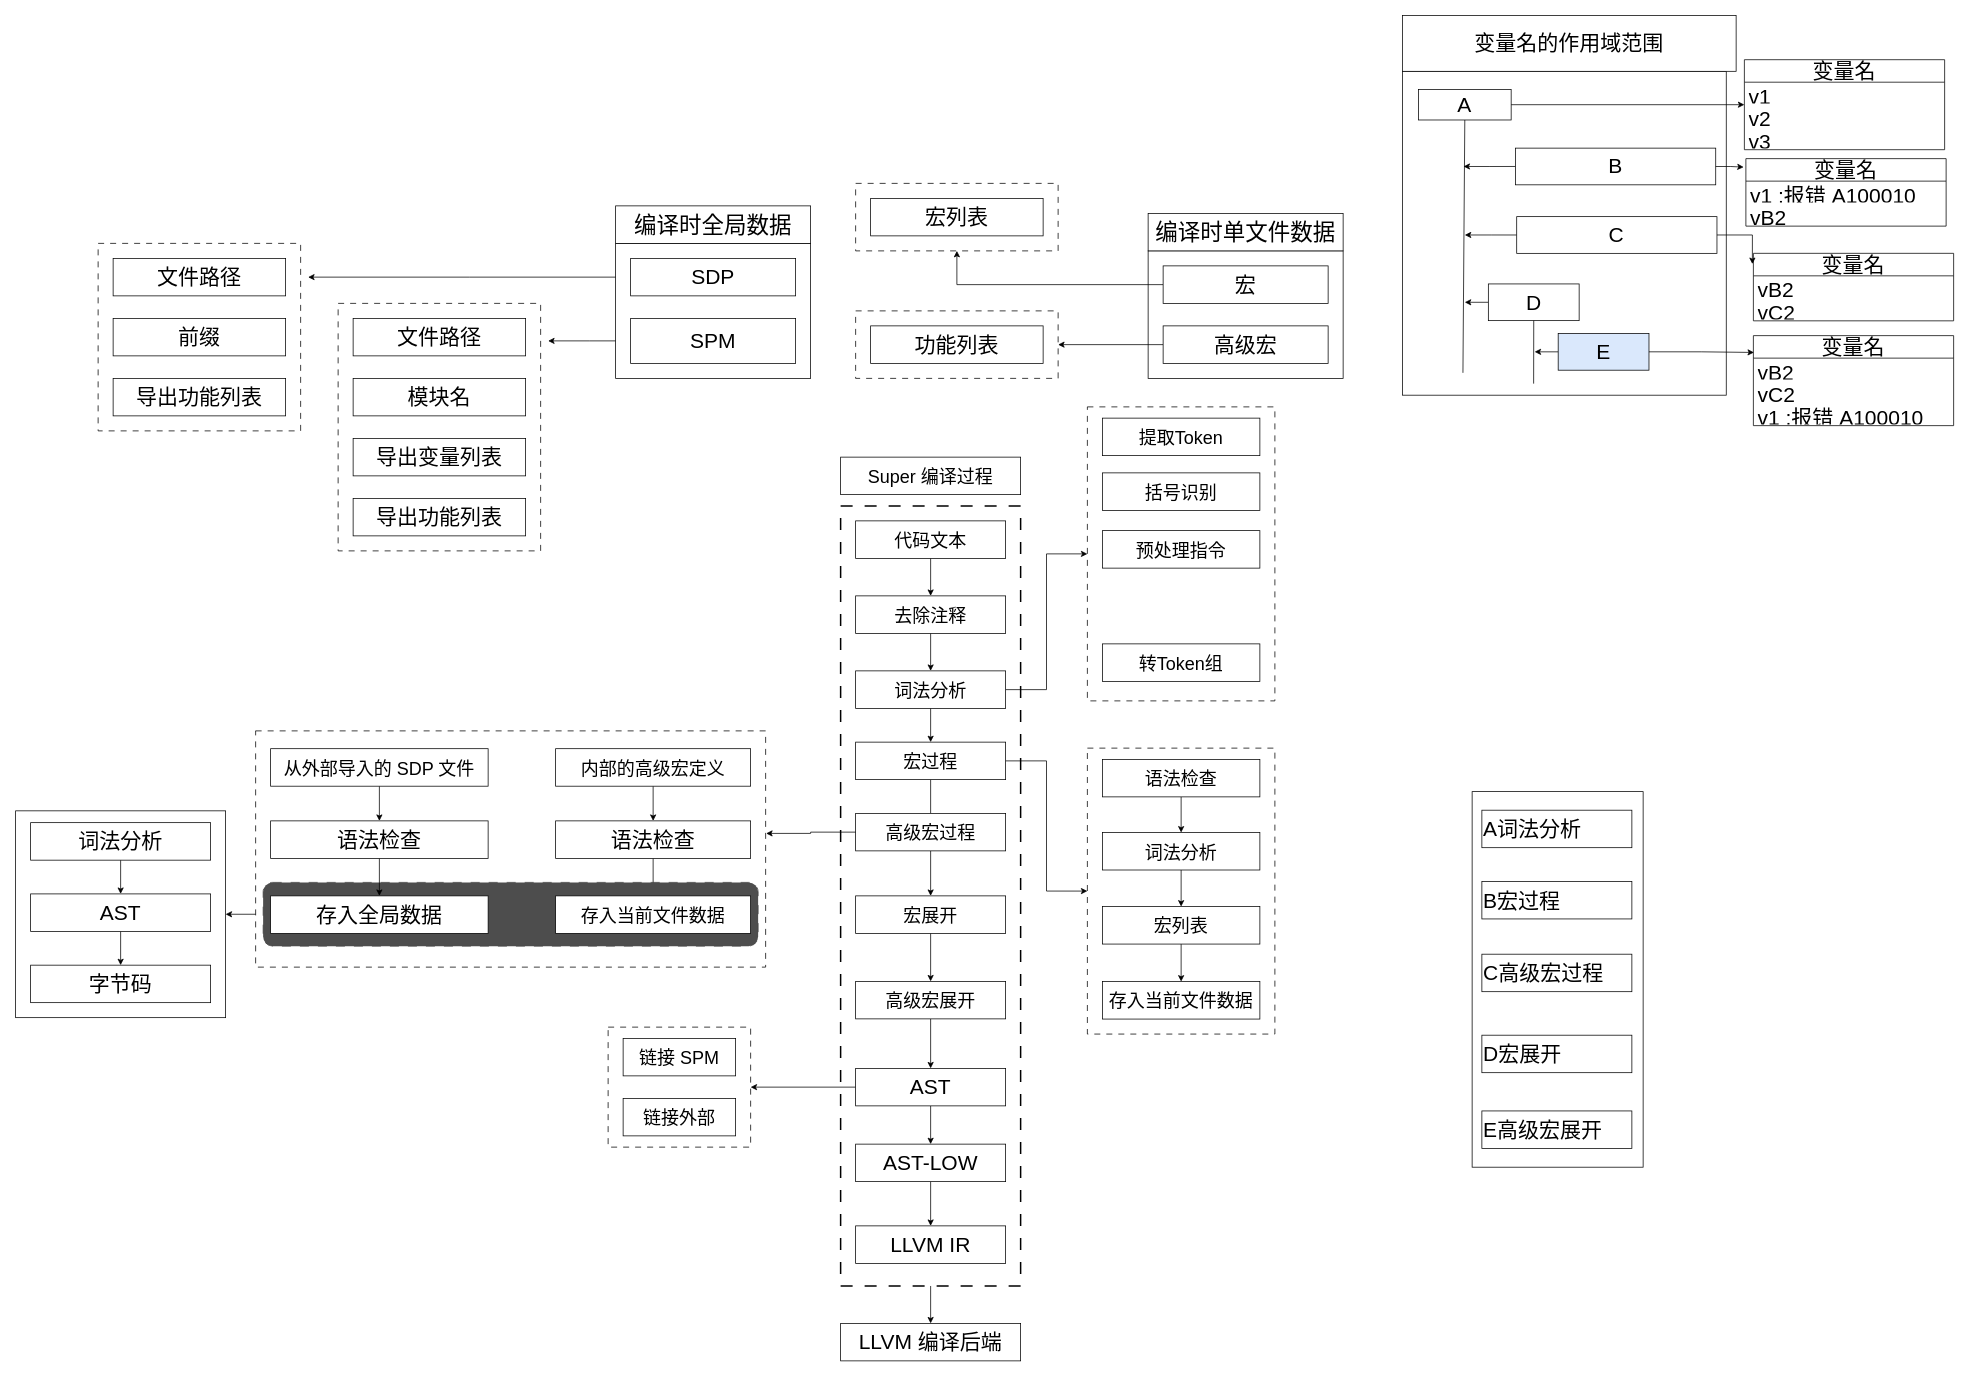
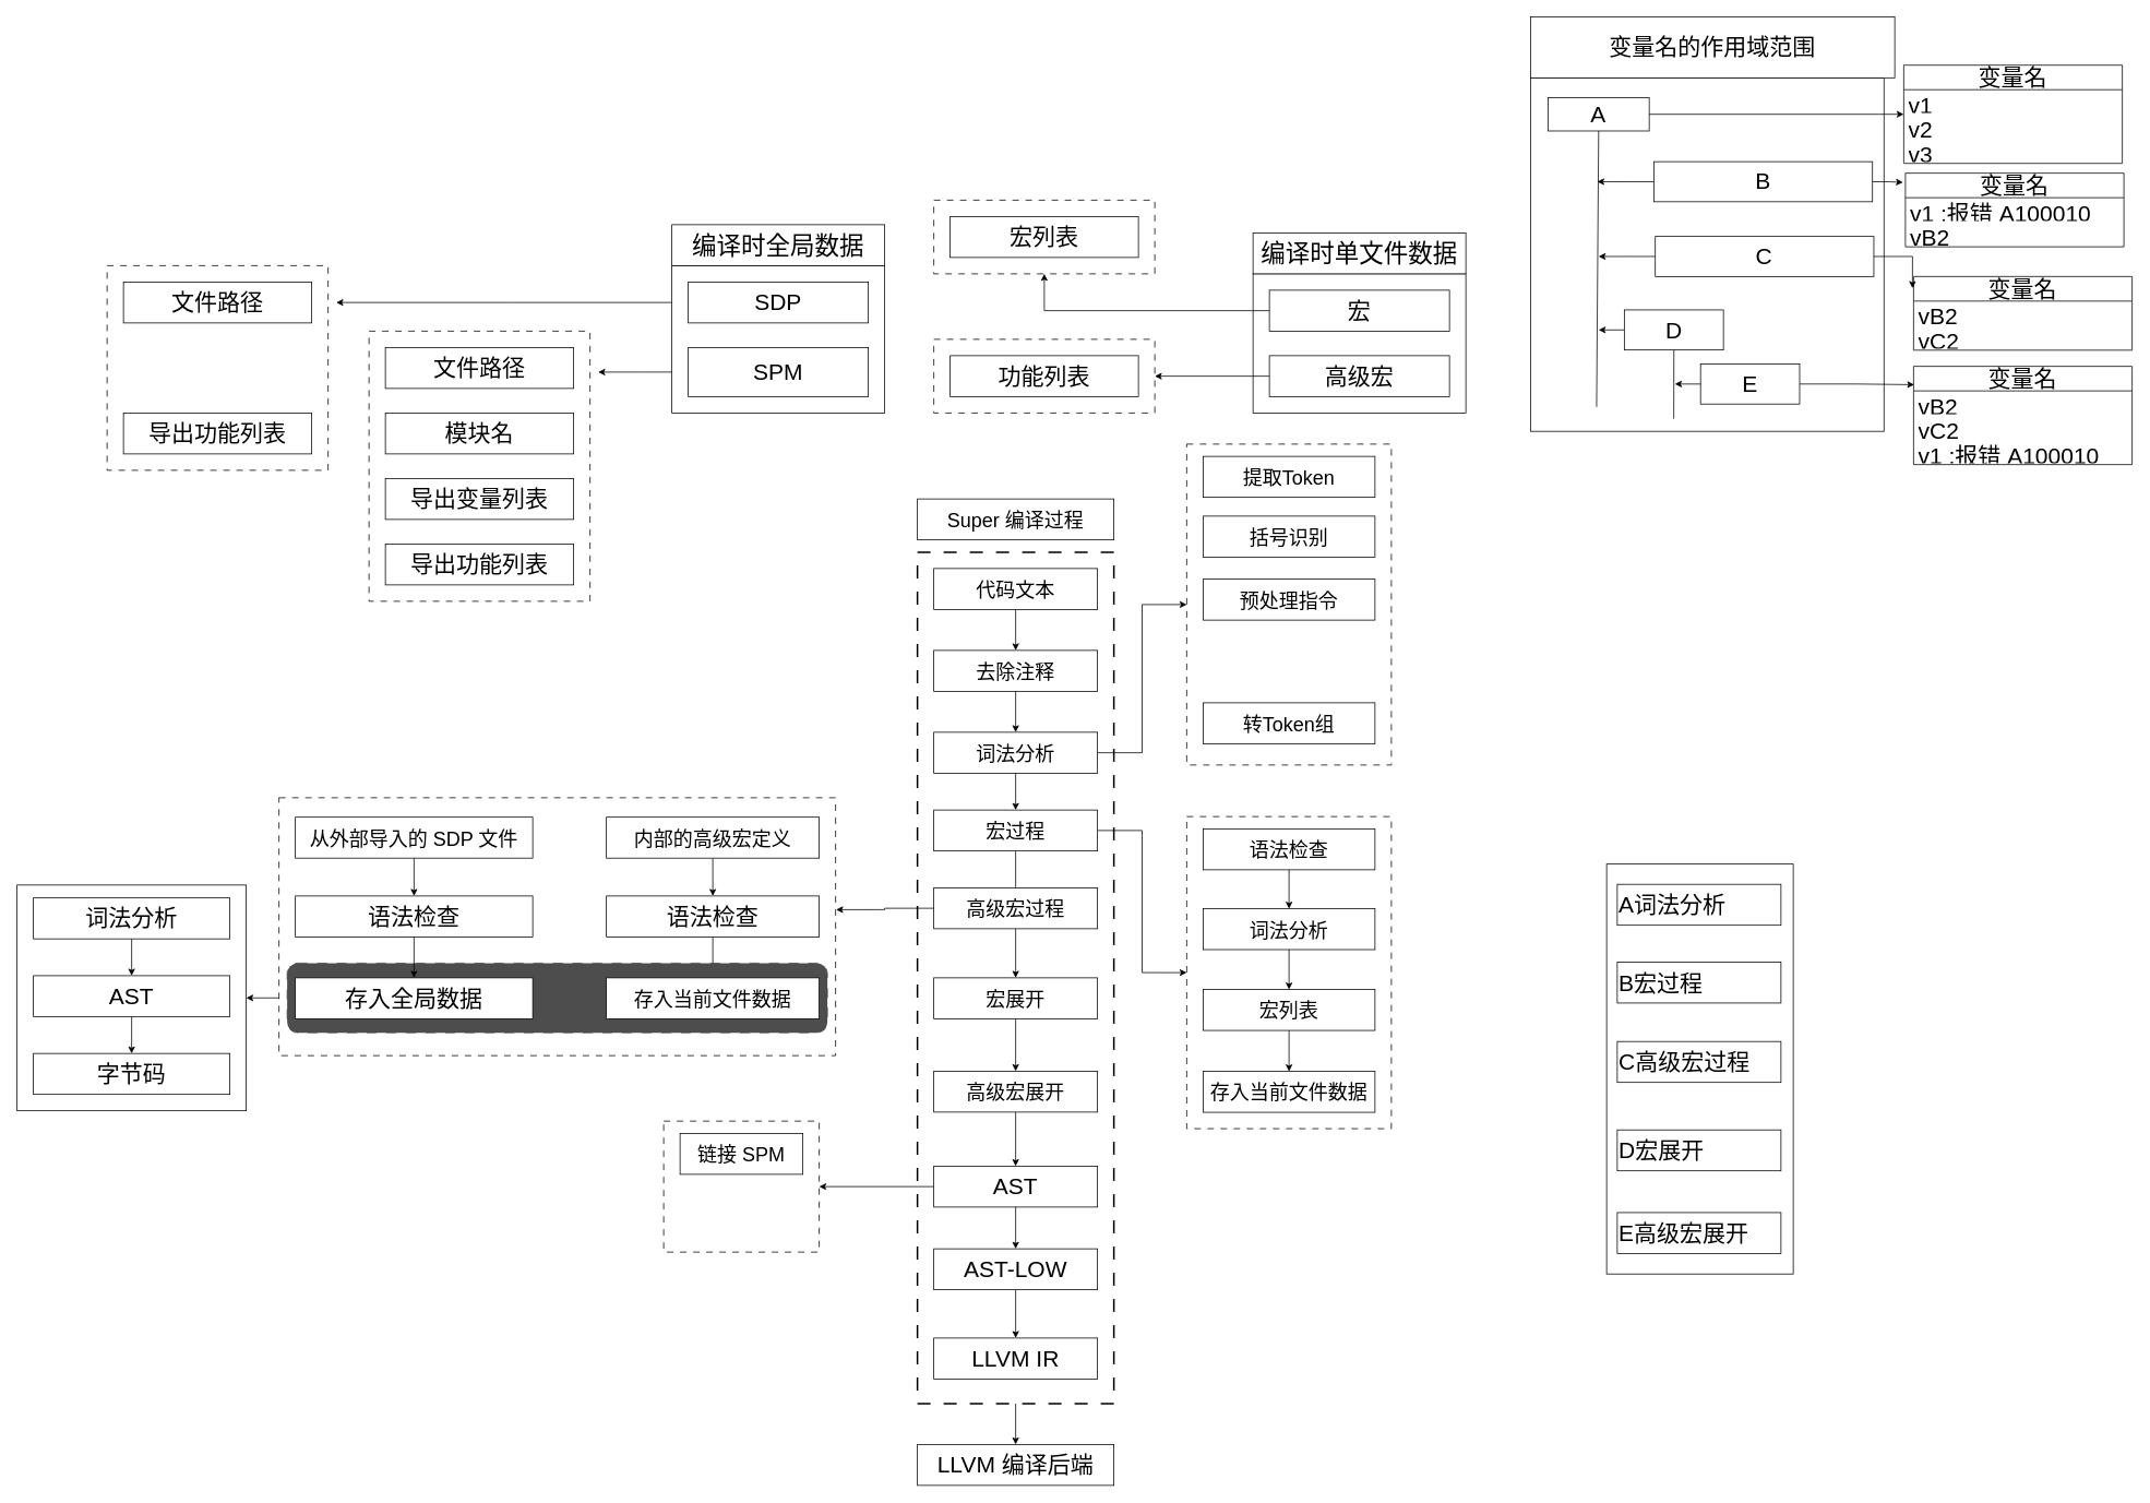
- <mxCell id="66" value="前缀" style="html=1;whiteSpace=wrap;fontSize=28;" parent="63" vertex="1"><mxGeometry x="20" y="100" width="230" height="50" as="geometry" /></mxCell>
- <mxCell id="120" value="&lt;font style=&quot;font-size: 28px;&quot;&gt;E&lt;/font&gt;" style="rounded=0;whiteSpace=wrap;html=1;fillColor=#dae8fc;" parent="118" vertex="1"><mxGeometry x="31.388" width="121.066" height="48.94" as="geometry" /></mxCell>
+ <mxCell id="120" value="&lt;font style=&quot;font-size: 28px;&quot;&gt;E&lt;/font&gt;" style="rounded=0;whiteSpace=wrap;html=1;" parent="118" vertex="1"><mxGeometry x="31.388" width="121.066" height="48.94" as="geometry" /></mxCell>
- <mxCell id="49" value="&lt;span style=&quot;font-size: 24px;&quot;&gt;链接外部&lt;/span&gt;" style="html=1;whiteSpace=wrap;fontSize=28;" parent="46" vertex="1"><mxGeometry x="20.0" y="95" width="150" height="50" as="geometry" /></mxCell>
